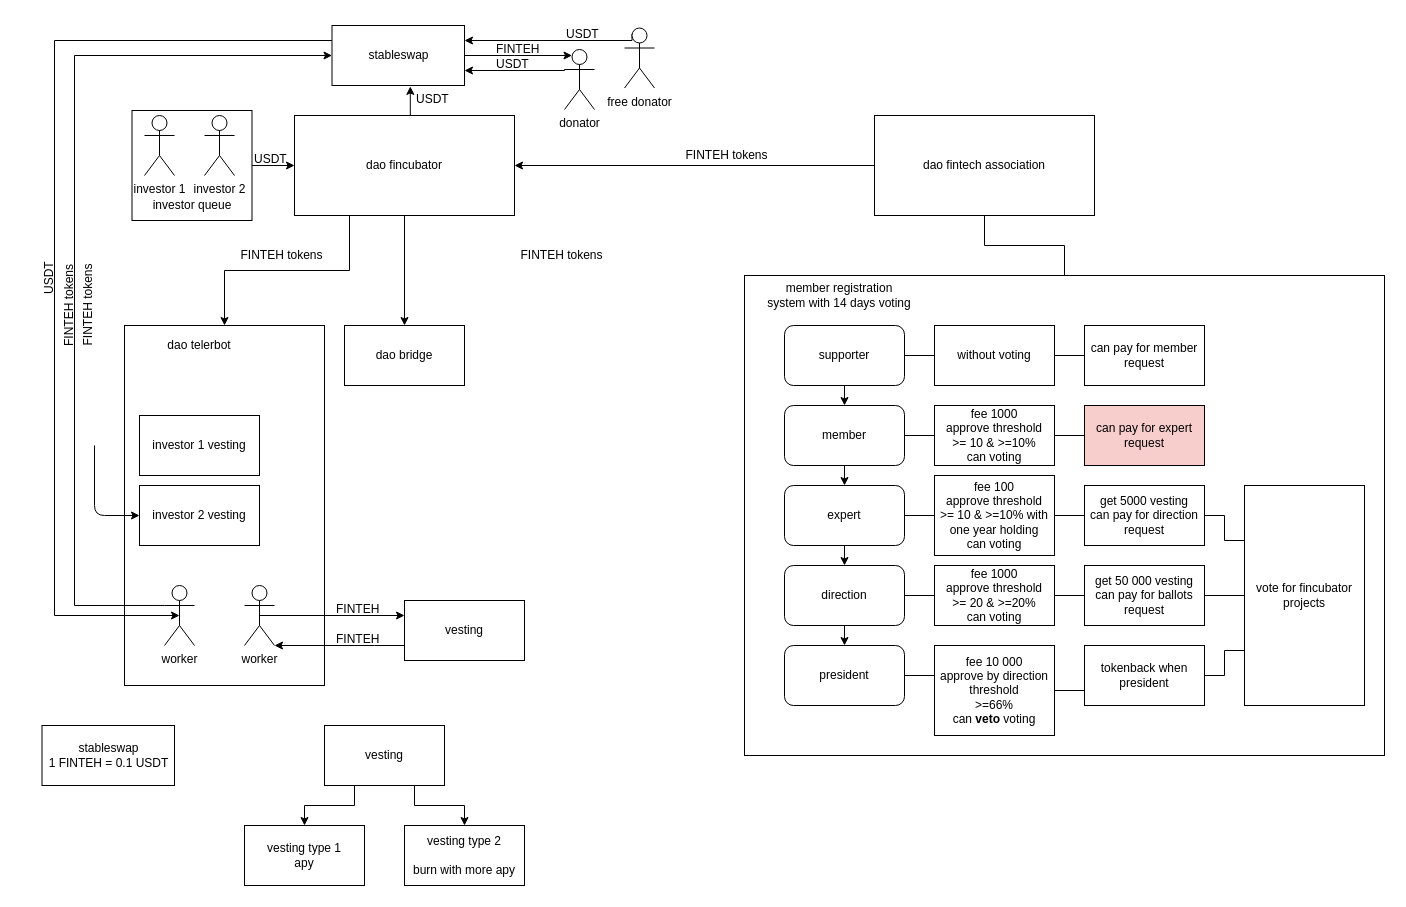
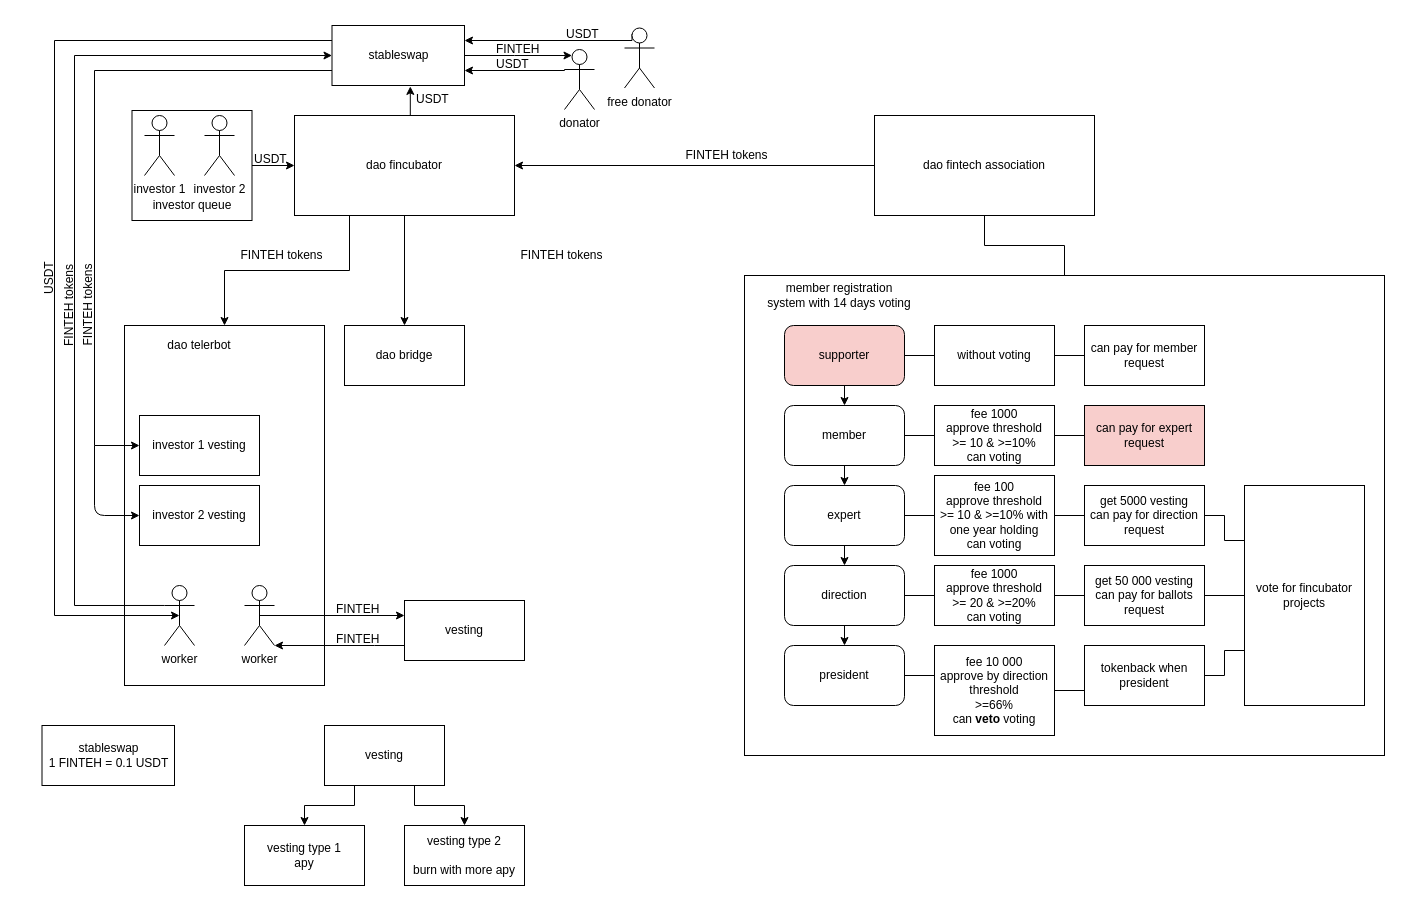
+ <mxCell id="10" style="edgeStyle=orthogonalEdgeStyle;rounded=0;orthogonalLoop=1;jettySize=auto;html=1;exitX=0;exitY=0.75;exitDx=0;exitDy=0;entryX=0;entryY=0.5;entryDx=0;entryDy=0;startArrow=none;startFill=0;endArrow=classic;endFill=1;" edge="1" parent="1" source="11" target="72"><mxGeometry relative="1" as="geometry"><Array as="points"><mxPoint x="94" y="70" /><mxPoint x="94" y="445" /></Array></mxGeometry></mxCell>
- <mxCell id="17" value="supporter" style="rounded=1;whiteSpace=wrap;html=1;" vertex="1" parent="1"><mxGeometry x="784" y="325" width="120" height="60" as="geometry" /></mxCell>
+ <mxCell id="17" value="supporter" style="rounded=1;whiteSpace=wrap;html=1;fillColor=#f8cecc;" vertex="1" parent="1"><mxGeometry x="784" y="325" width="120" height="60" as="geometry" /></mxCell>
